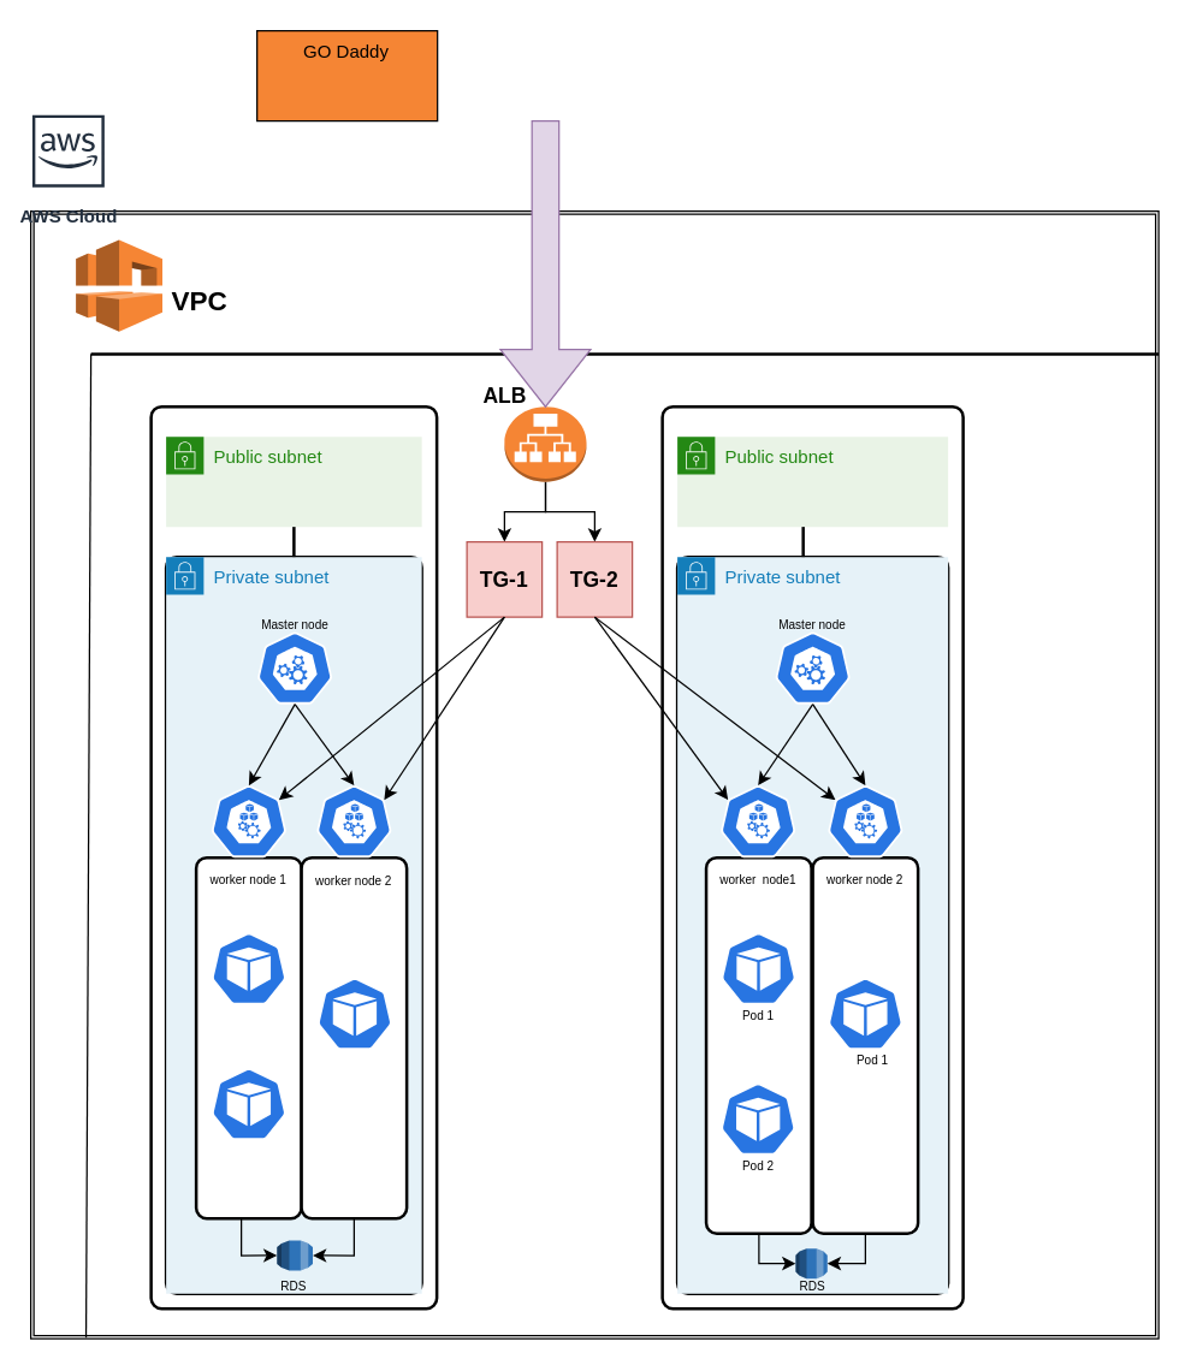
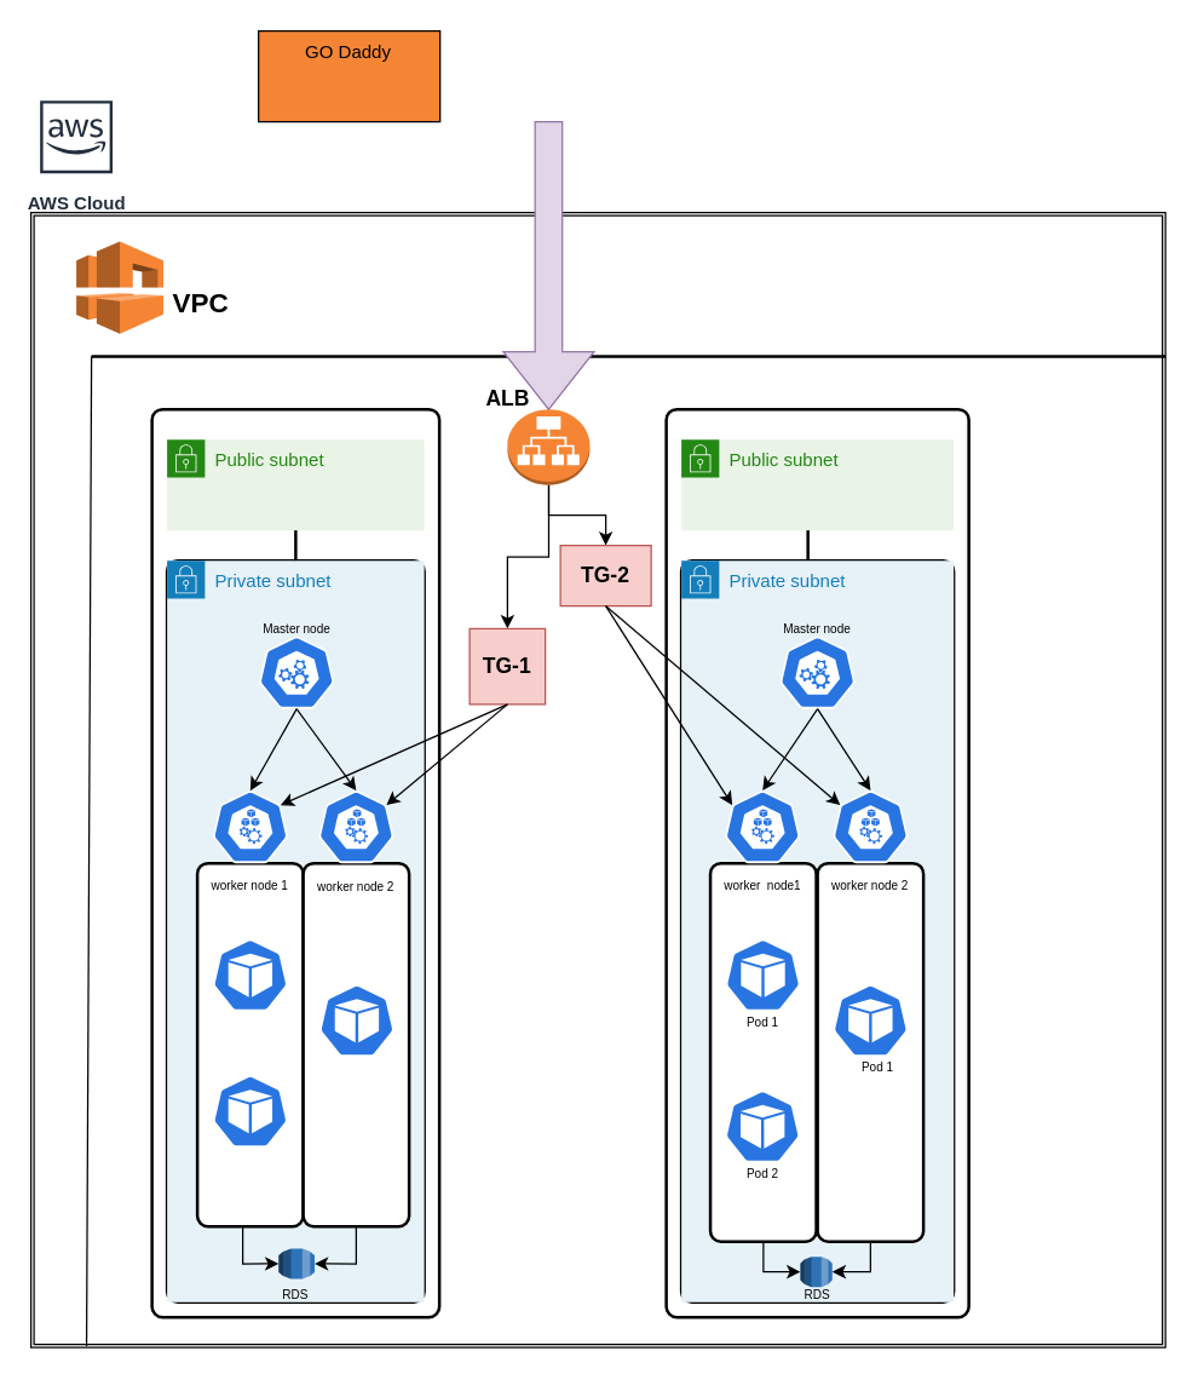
- <mxCell id="43" value="&lt;b&gt;AWS Cloud&lt;/b&gt;" style="sketch=0;outlineConnect=0;fontColor=#232F3E;gradientColor=none;strokeColor=#232F3E;fillColor=#ffffff;dashed=0;verticalLabelPosition=bottom;verticalAlign=top;align=center;html=1;fontSize=12;fontStyle=0;aspect=fixed;shape=mxgraph.aws4.resourceIcon;resIcon=mxgraph.aws4.aws_cloud;" parent="1" vertex="1"><mxGeometry x="15" y="70" width="60" height="60" as="geometry" /></mxCell>
+ <mxCell id="43" value="&lt;b&gt;AWS Cloud&lt;/b&gt;" style="sketch=0;outlineConnect=0;fontColor=#232F3E;gradientColor=none;strokeColor=#232F3E;fillColor=#ffffff;dashed=0;verticalLabelPosition=bottom;verticalAlign=top;align=center;html=1;fontSize=12;fontStyle=0;aspect=fixed;shape=mxgraph.aws4.resourceIcon;resIcon=mxgraph.aws4.aws_cloud;" parent="1" vertex="1"><mxGeometry x="20" y="60" width="60" height="60" as="geometry" /></mxCell>
- <mxCell id="35" value="&lt;b&gt;TG-1&lt;/b&gt;" style="whiteSpace=wrap;html=1;aspect=fixed;fontSize=14;fillColor=#f8cecc;strokeColor=#b85450;" parent="1" vertex="1"><mxGeometry x="310" y="360" width="50" height="50" as="geometry" /></mxCell>
+ <mxCell id="35" value="&lt;b&gt;TG-1&lt;/b&gt;" style="whiteSpace=wrap;html=1;aspect=fixed;fontSize=14;fillColor=#f8cecc;strokeColor=#b85450;" parent="1" vertex="1"><mxGeometry x="310" y="415" width="50" height="50" as="geometry" /></mxCell>
- <mxCell id="36" value="&lt;b&gt;TG-2&lt;/b&gt;" style="whiteSpace=wrap;html=1;aspect=fixed;fontSize=14;fillColor=#f8cecc;strokeColor=#b85450;" parent="1" vertex="1"><mxGeometry x="370" y="360" width="50" height="50" as="geometry" /></mxCell>
+ <mxCell id="36" value="&lt;b&gt;TG-2&lt;/b&gt;" style="whiteSpace=wrap;html=1;aspect=fixed;fontSize=14;fillColor=#f8cecc;strokeColor=#b85450;" parent="1" vertex="1"><mxGeometry x="370" y="360" width="60" height="40" as="geometry" /></mxCell>
